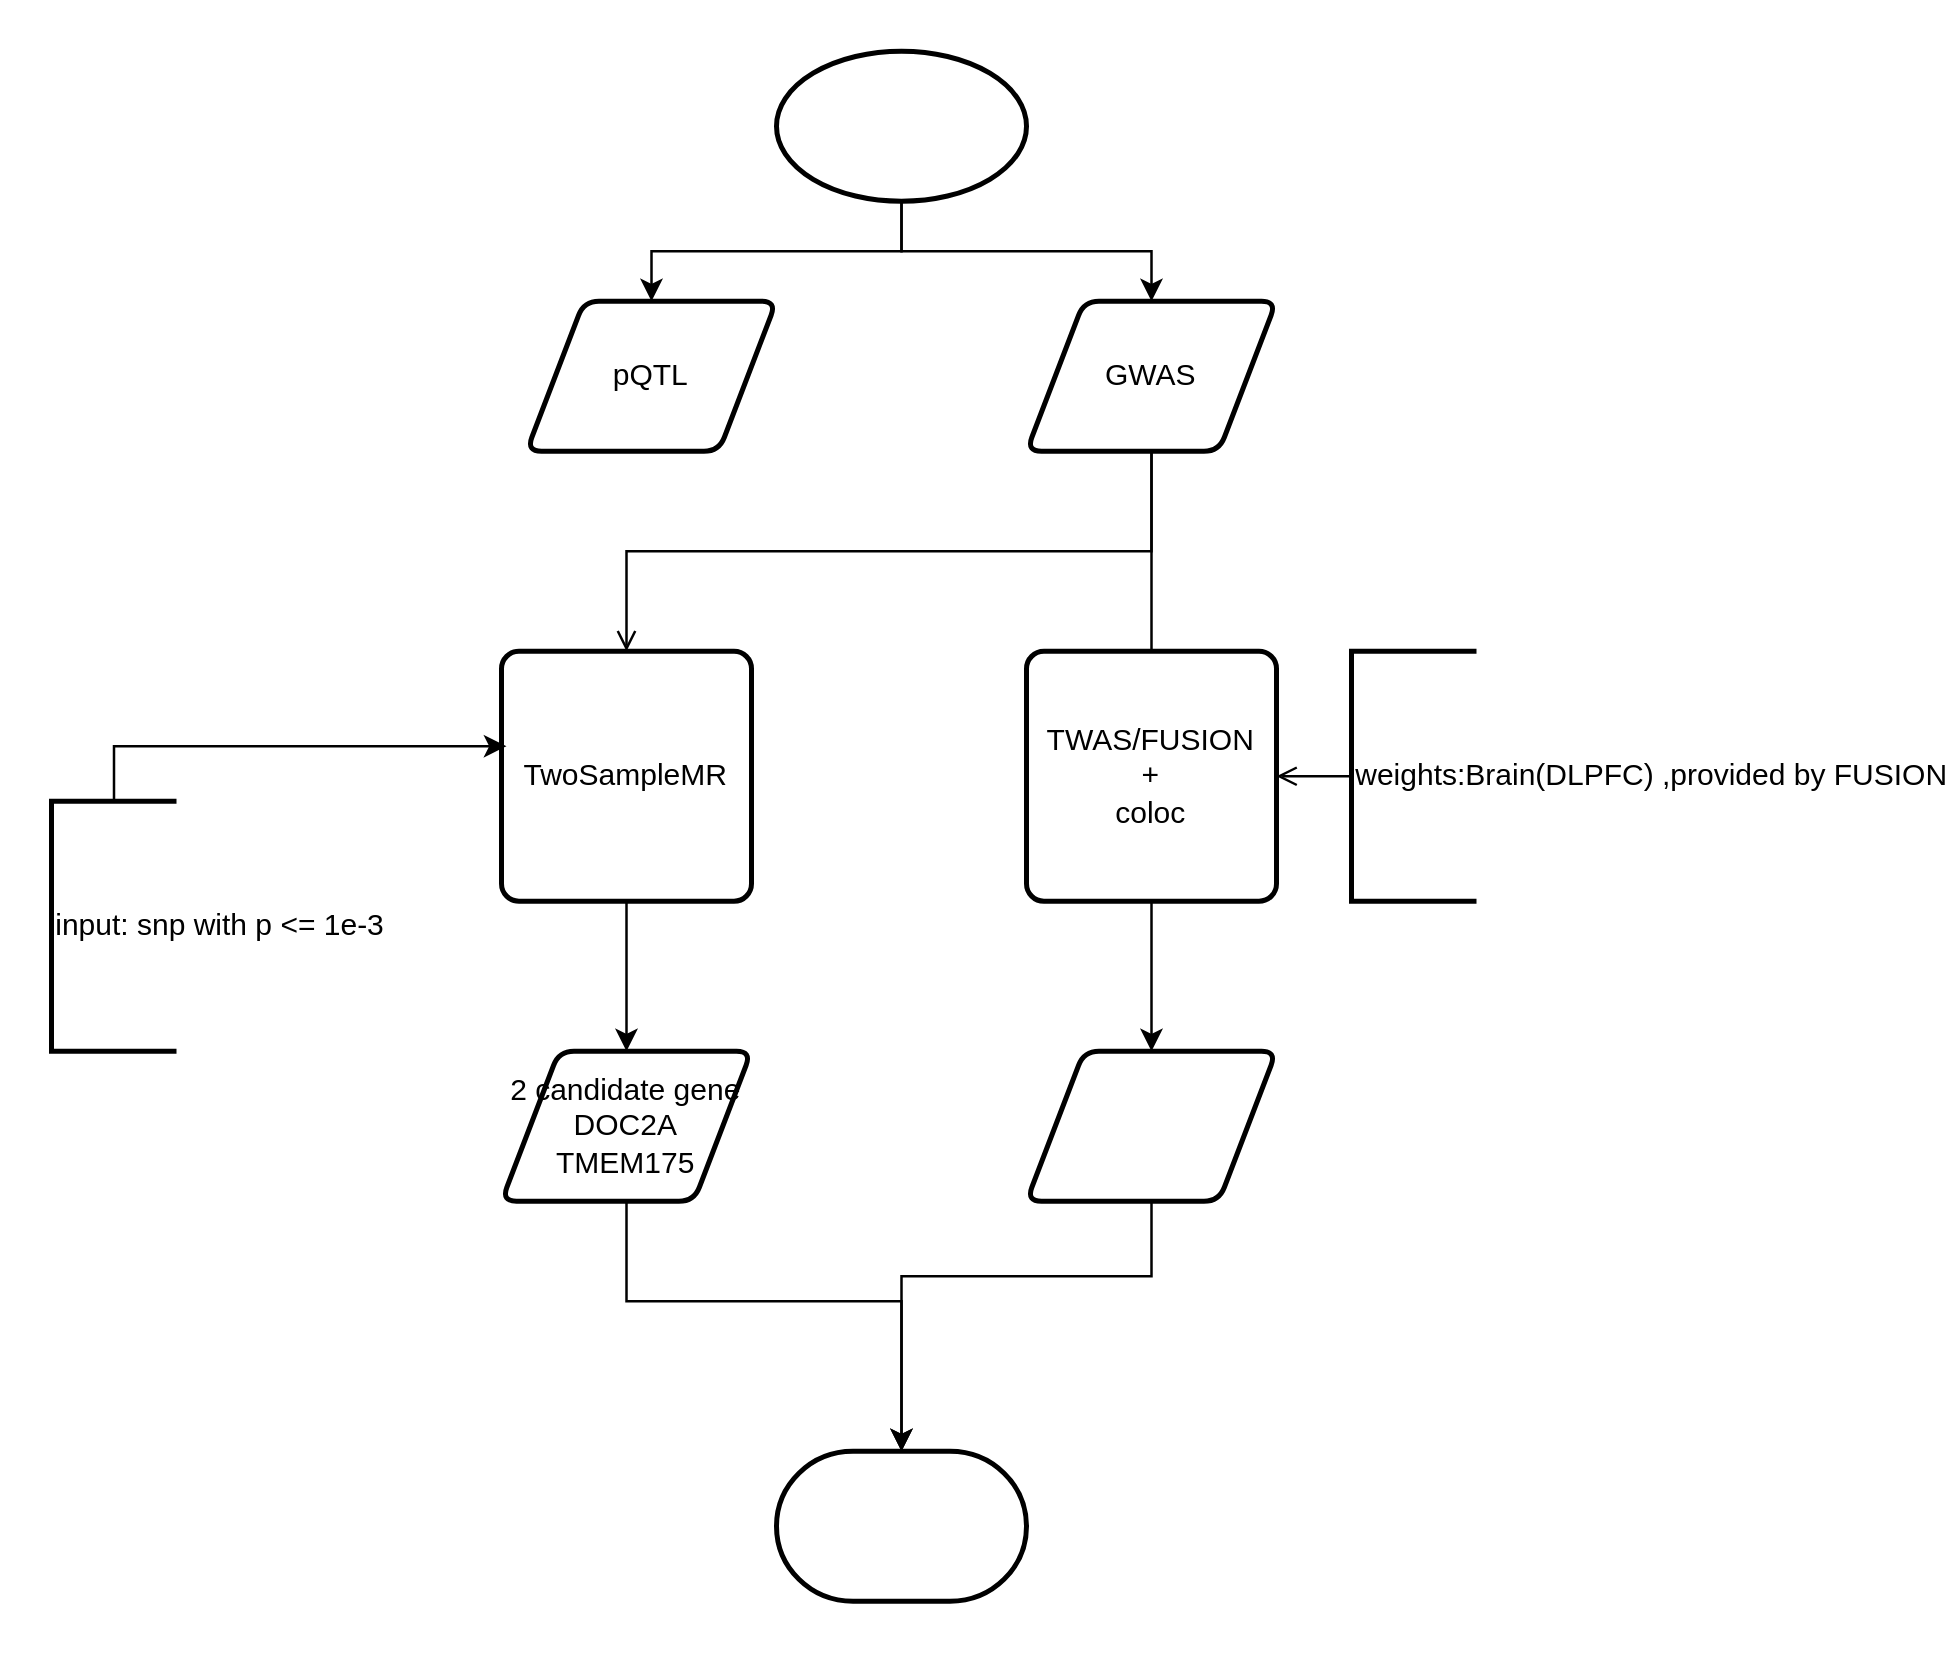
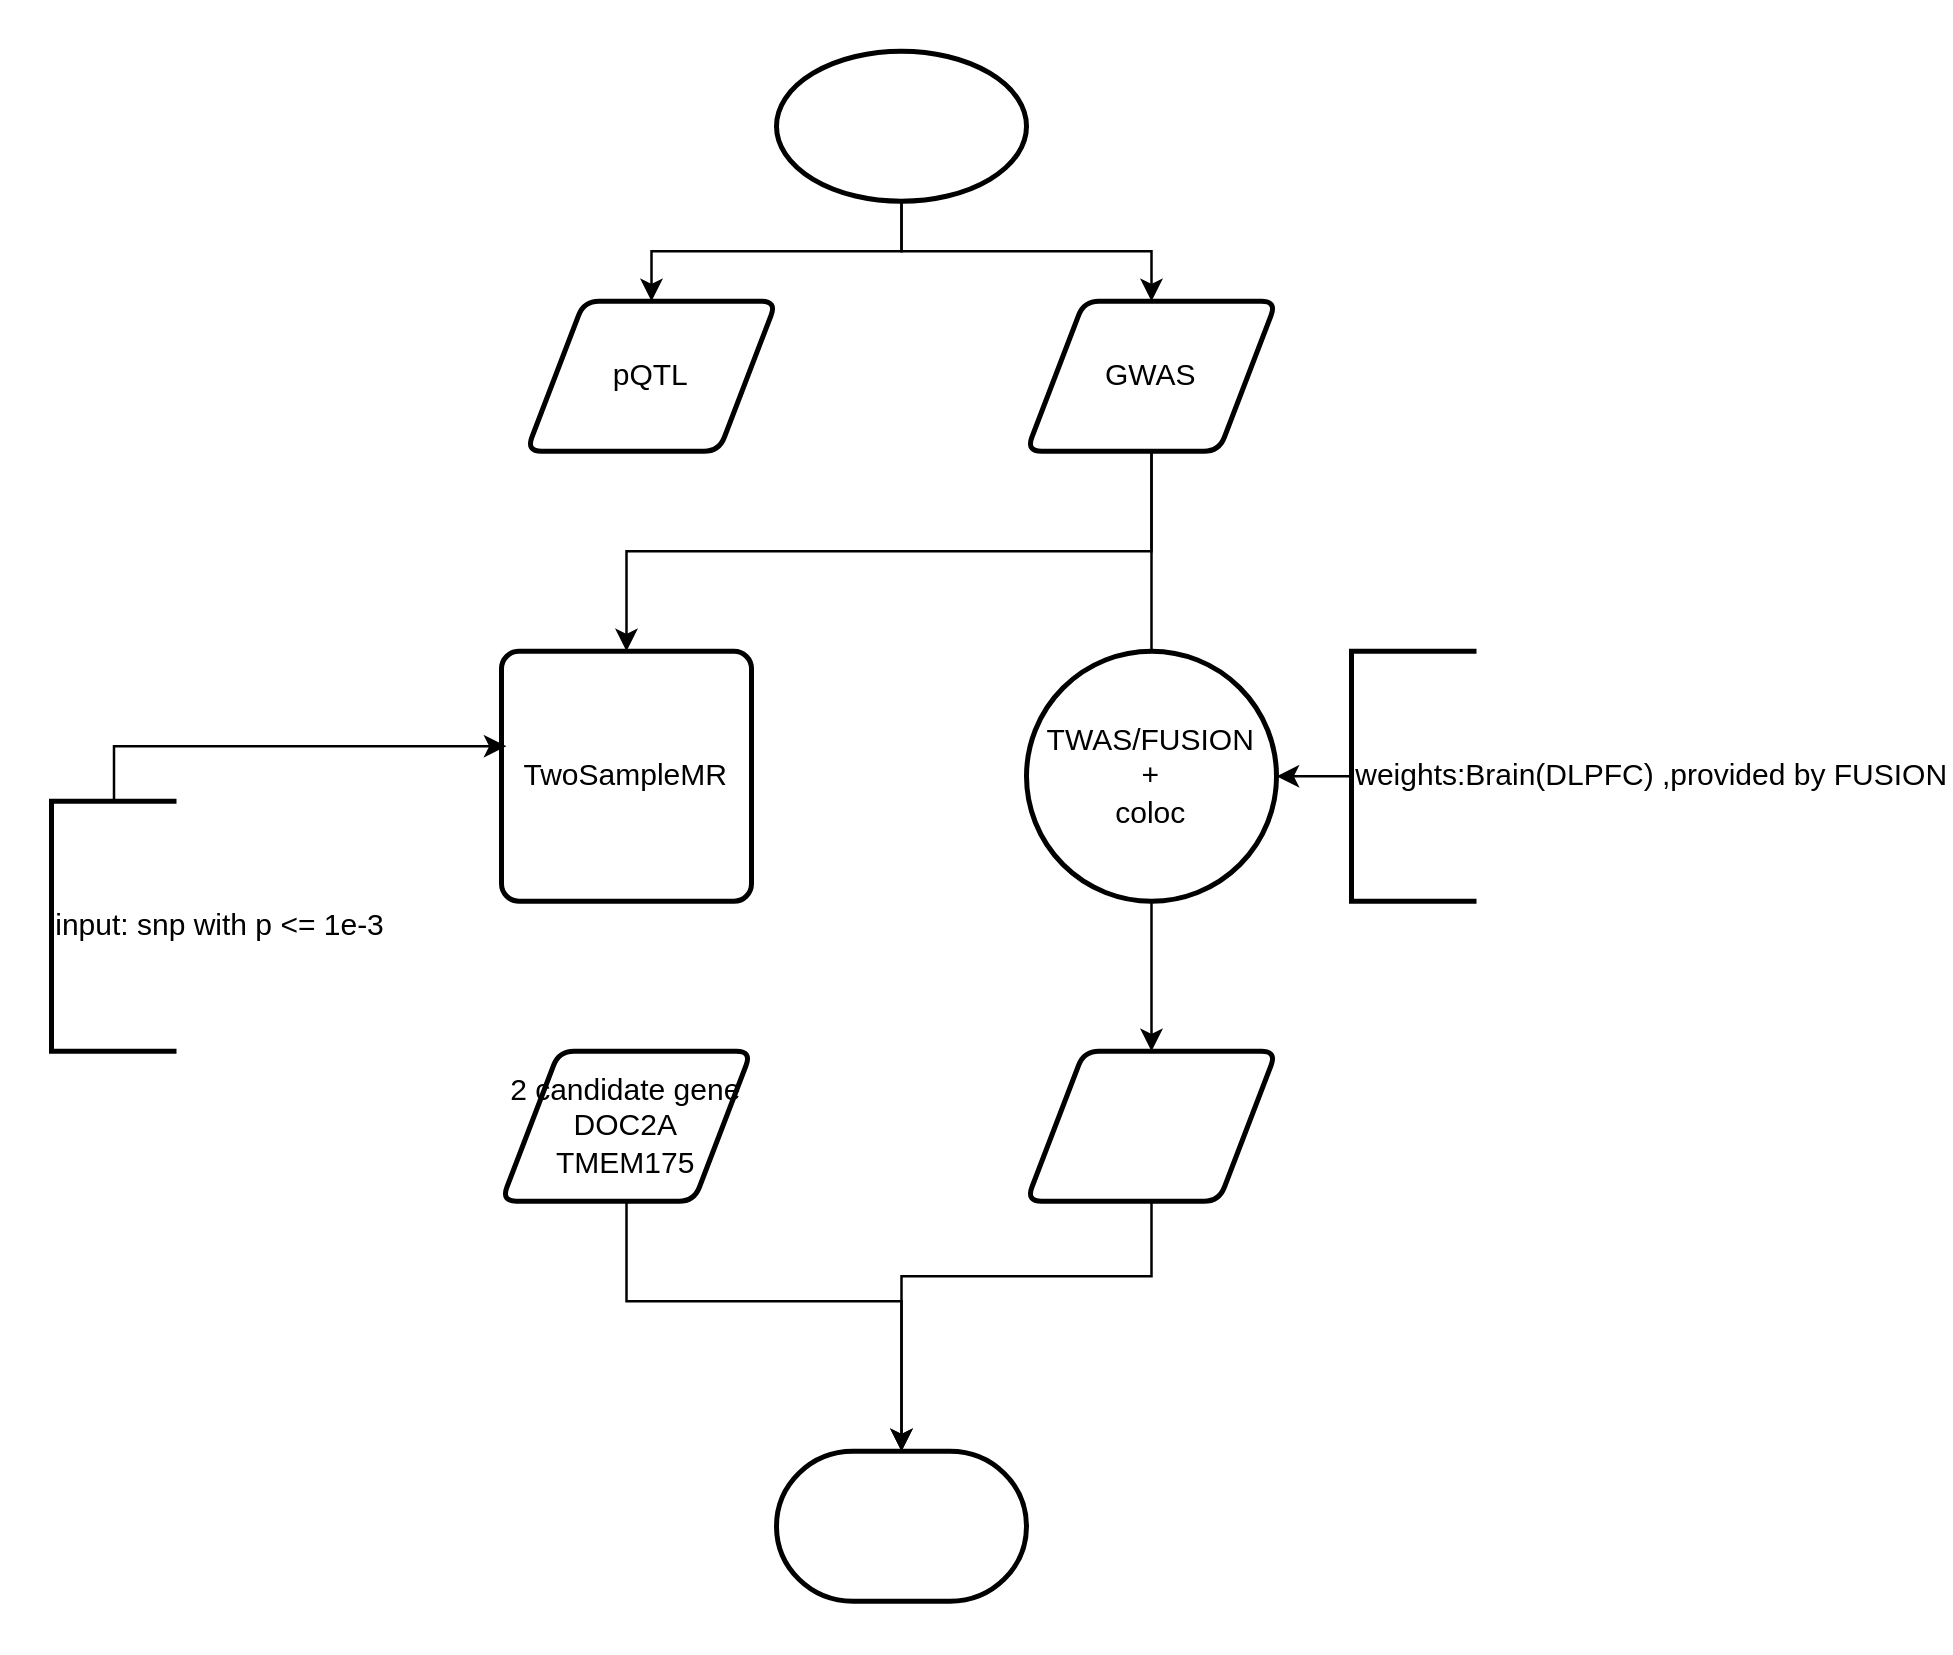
- <mxCell id="7" style="edgeStyle=orthogonalEdgeStyle;rounded=0;orthogonalLoop=1;jettySize=auto;html=1;entryX=0.5;entryY=0;entryDx=0;entryDy=0;exitX=0.5;exitY=1;exitDx=0;exitDy=0;endArrow=open;" edge="1" parent="1" source="8" target="16"><mxGeometry relative="1" as="geometry"><mxPoint x="330" y="230" as="targetPoint" /><Array as="points"><mxPoint x="460" y="220" /><mxPoint x="250" y="220" /></Array></mxGeometry></mxCell>
+ <mxCell id="7" style="edgeStyle=orthogonalEdgeStyle;rounded=0;orthogonalLoop=1;jettySize=auto;html=1;entryX=0.5;entryY=0;entryDx=0;entryDy=0;exitX=0.5;exitY=1;exitDx=0;exitDy=0;" edge="1" parent="1" source="8" target="16"><mxGeometry relative="1" as="geometry"><mxPoint x="330" y="230" as="targetPoint" /><Array as="points"><mxPoint x="460" y="220" /><mxPoint x="250" y="220" /></Array></mxGeometry></mxCell>
- <mxCell id="12" value="TWAS/FUSION&lt;br&gt;+&lt;br&gt;coloc" style="rounded=1;whiteSpace=wrap;html=1;absoluteArcSize=1;arcSize=14;strokeWidth=2;" vertex="1" parent="1"><mxGeometry x="410" y="260" width="100" height="100" as="geometry" /></mxCell>
+ <mxCell id="12" value="TWAS/FUSION&lt;br&gt;+&lt;br&gt;coloc" style="ellipse;whiteSpace=wrap;html=1;absoluteArcSize=1;arcSize=14;strokeWidth=2;" vertex="1" parent="1"><mxGeometry x="410" y="260" width="100" height="100" as="geometry" /></mxCell>
- <mxCell id="13" style="edgeStyle=orthogonalEdgeStyle;rounded=0;orthogonalLoop=1;jettySize=auto;html=1;entryX=1;entryY=0.5;entryDx=0;entryDy=0;endArrow=open;" edge="1" parent="1" source="14" target="12"><mxGeometry relative="1" as="geometry" /></mxCell>
+ <mxCell id="13" style="edgeStyle=orthogonalEdgeStyle;rounded=0;orthogonalLoop=1;jettySize=auto;html=1;entryX=1;entryY=0.5;entryDx=0;entryDy=0;" edge="1" parent="1" source="14" target="12"><mxGeometry relative="1" as="geometry" /></mxCell>
- <mxCell id="15" style="edgeStyle=orthogonalEdgeStyle;rounded=0;orthogonalLoop=1;jettySize=auto;html=1;" edge="1" parent="1" source="16" target="18"><mxGeometry relative="1" as="geometry" /></mxCell>
